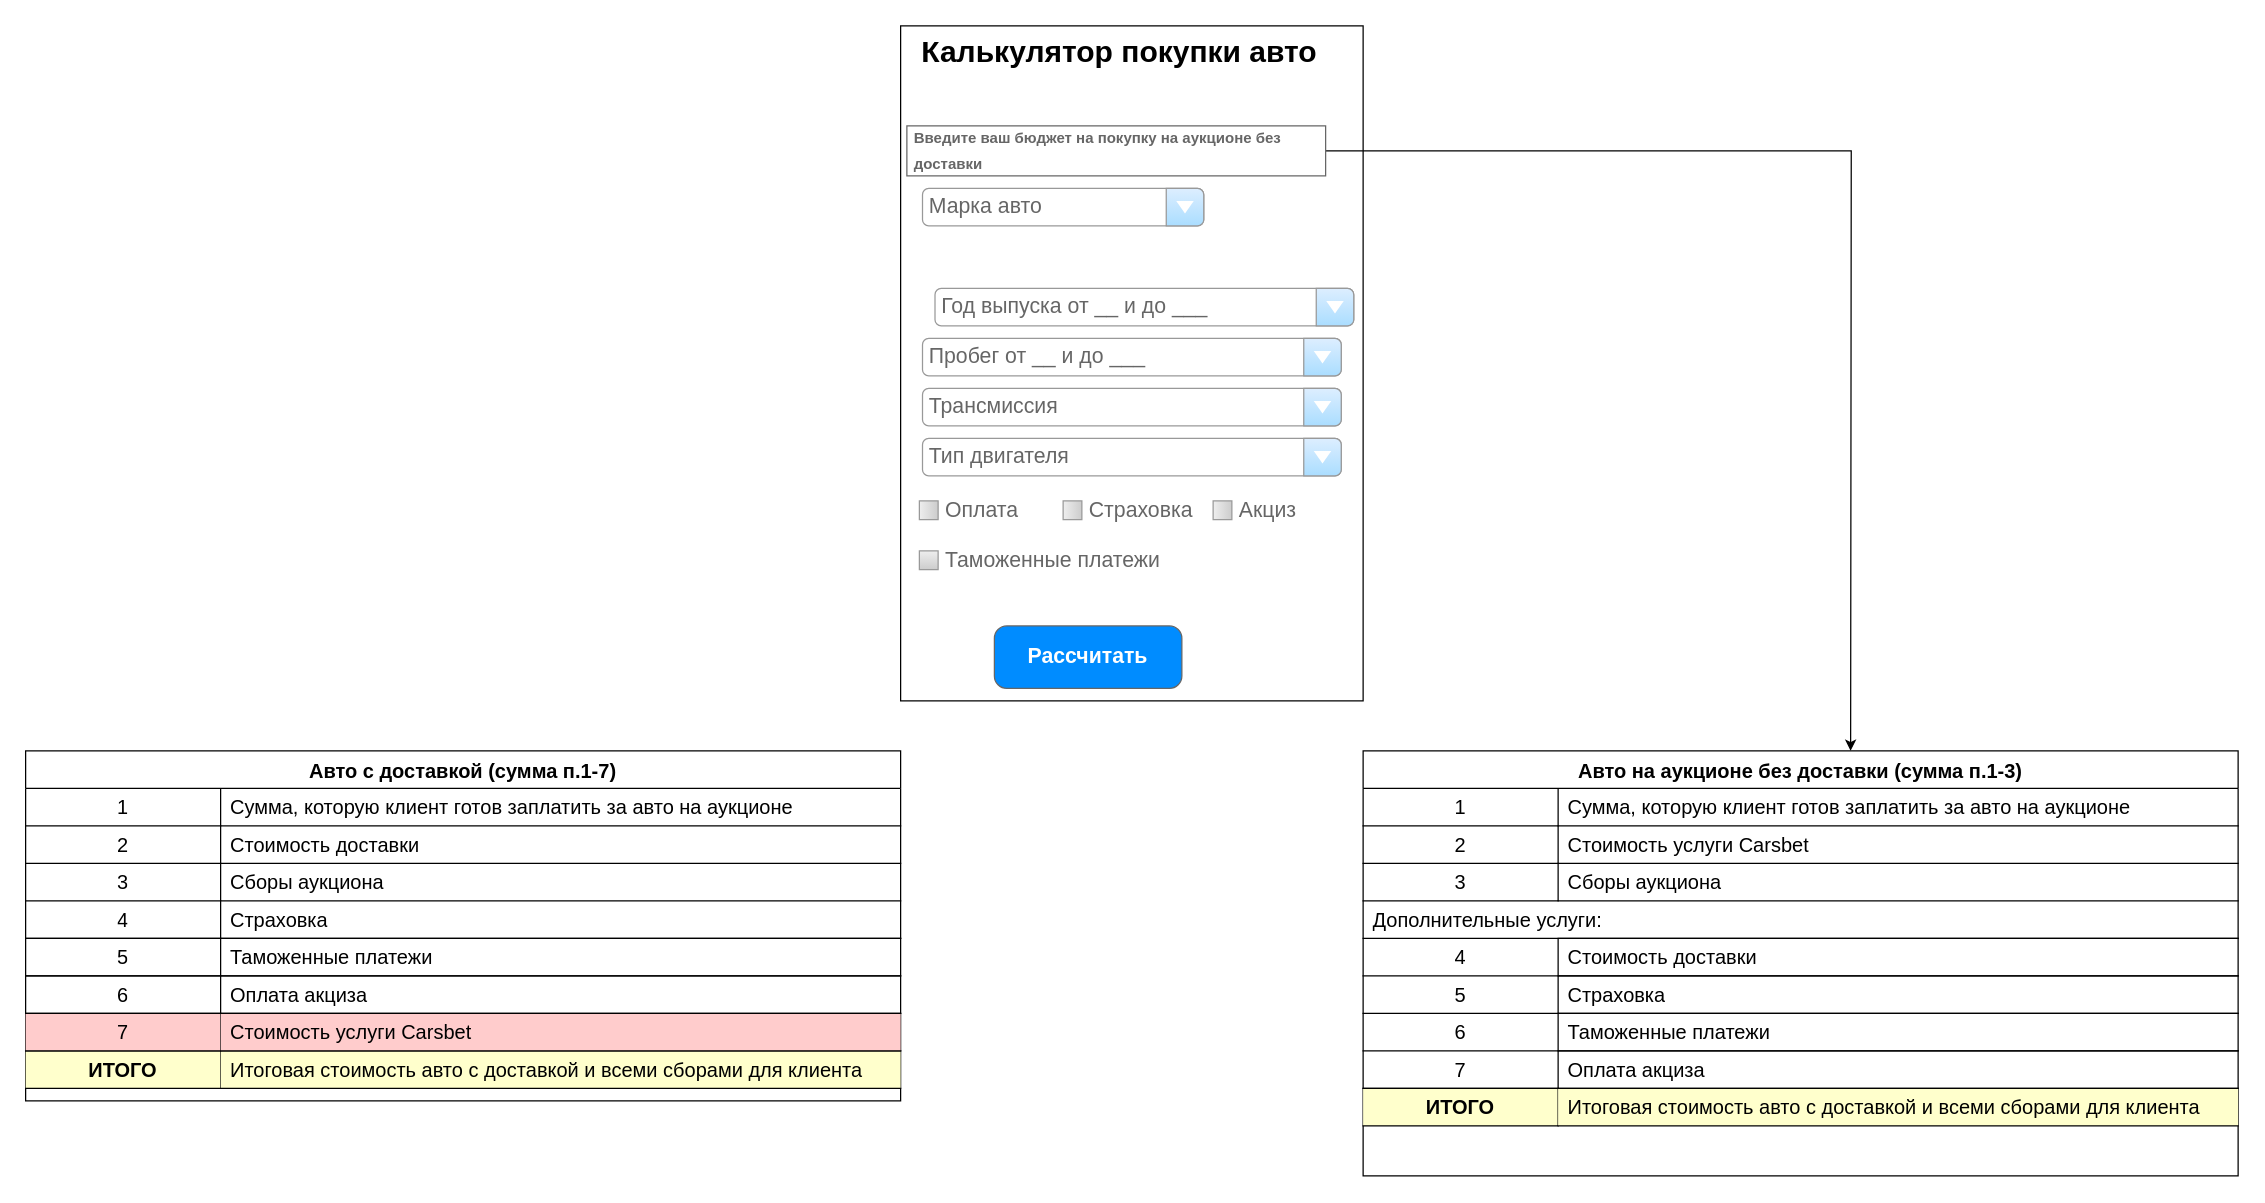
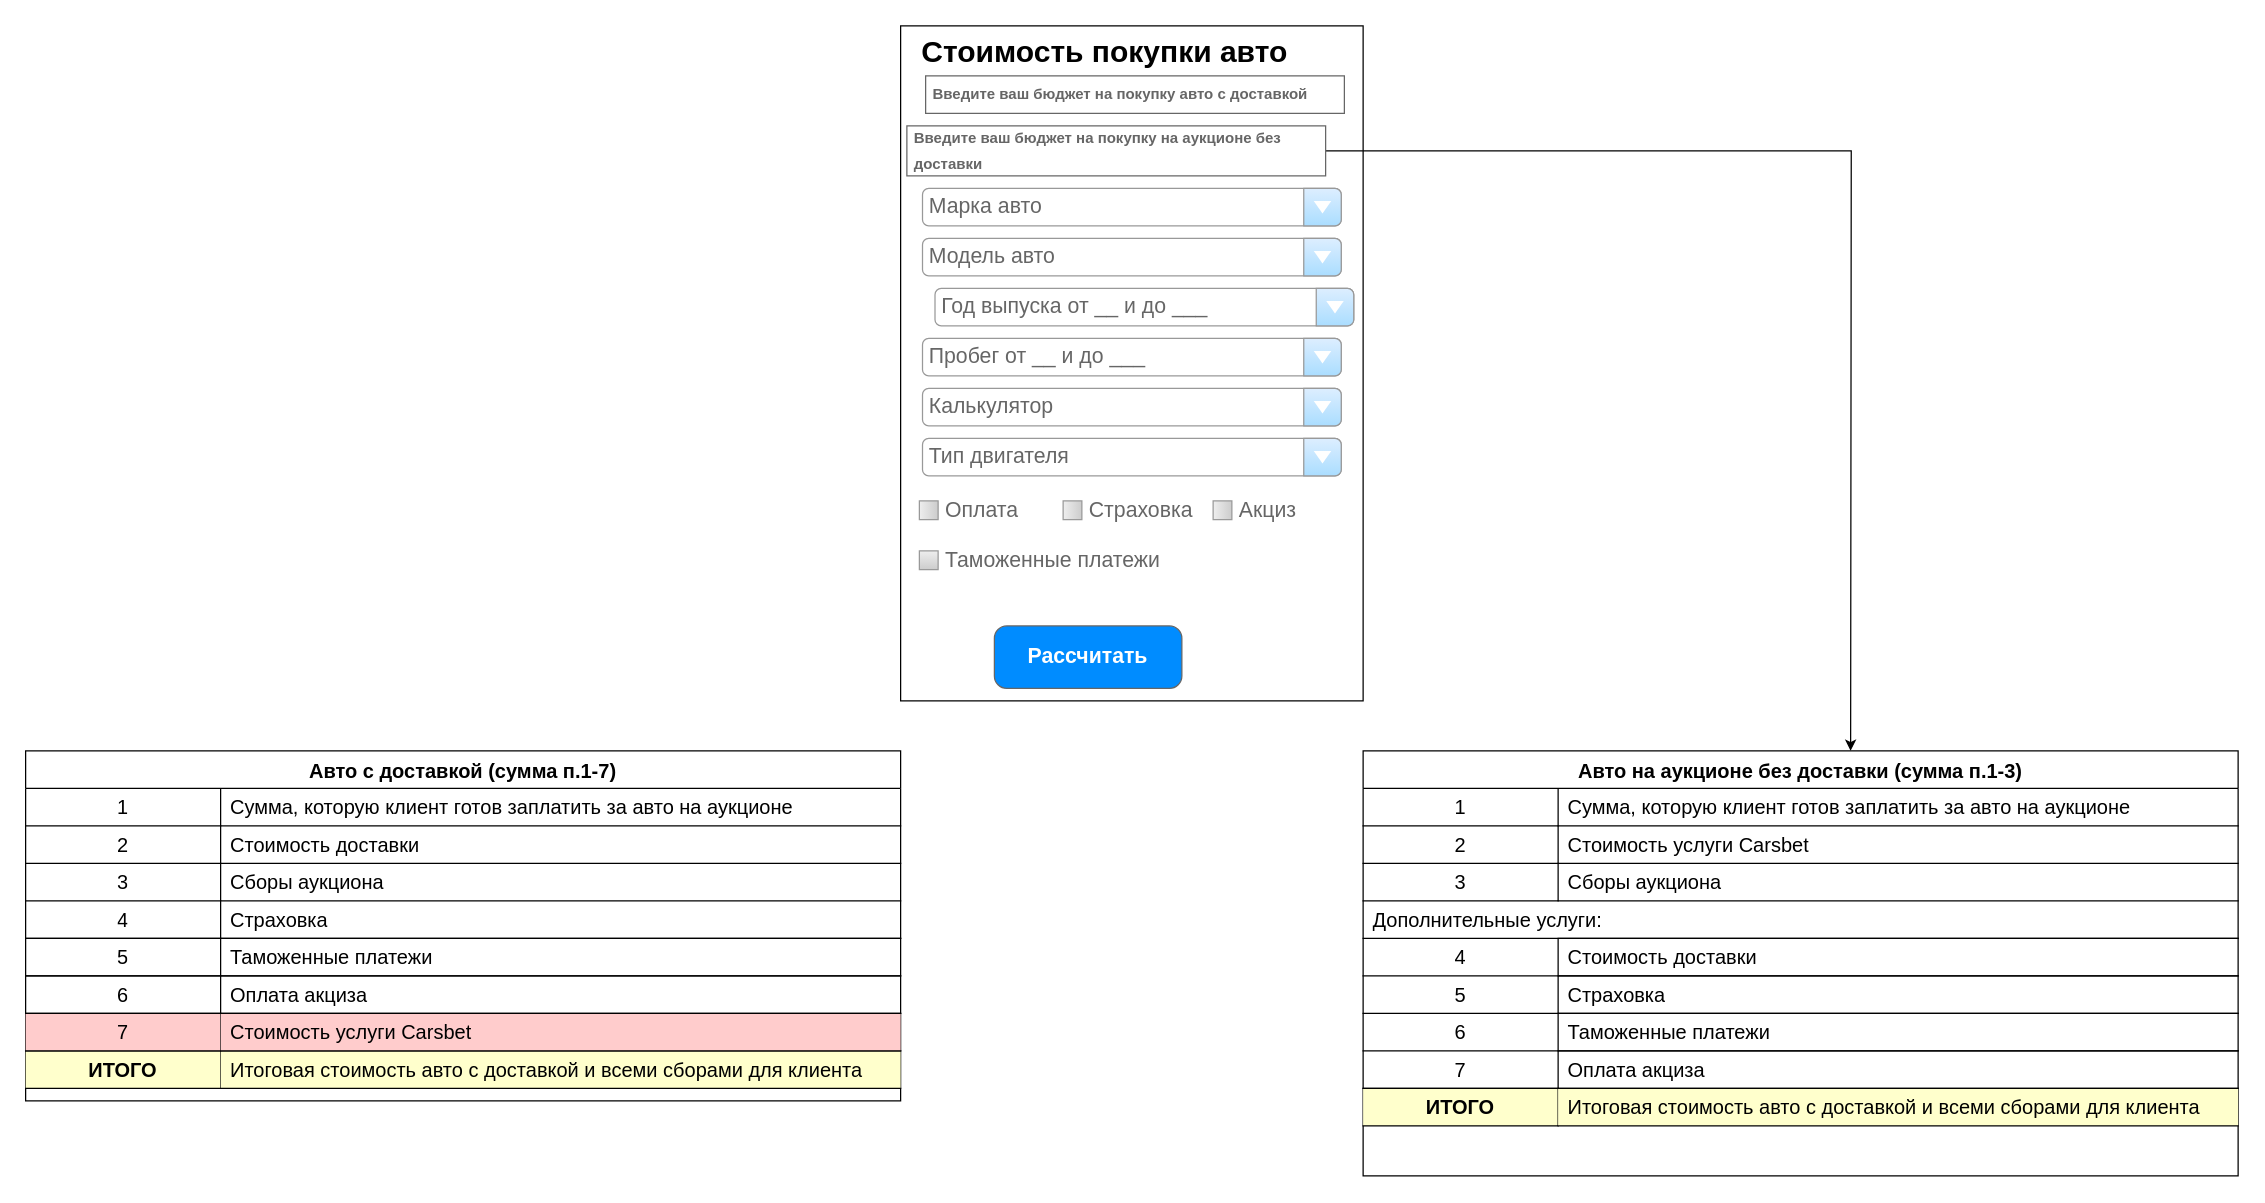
- <mxCell id="3" value="&lt;h1 style=&quot;margin-top: 0px;&quot;&gt;Калькулятор покупки авто&lt;/h1&gt;" style="text;html=1;whiteSpace=wrap;overflow=hidden;rounded=0;" vertex="1" parent="1"><mxGeometry x="735" y="20" width="340" height="40" as="geometry" /></mxCell>
+ <mxCell id="3" value="&lt;h1 style=&quot;margin-top: 0px;&quot;&gt;Стоимость покупки авто&lt;/h1&gt;" style="text;html=1;whiteSpace=wrap;overflow=hidden;rounded=0;" vertex="1" parent="1"><mxGeometry x="735" y="20" width="340" height="40" as="geometry" /></mxCell>
+ <mxCell id="4" value="&lt;font style=&quot;font-size: 12px;&quot;&gt;Введите ваш бюджет на покупку авто с доставкой&lt;/font&gt;" style="strokeWidth=1;shadow=0;dashed=0;align=center;html=1;shape=mxgraph.mockup.text.textBox;fontColor=#666666;align=left;fontSize=17;spacingLeft=4;spacingTop=-3;whiteSpace=wrap;strokeColor=#666666;mainText=;fontStyle=1" vertex="1" parent="1"><mxGeometry x="740" y="60" width="335" height="30" as="geometry" /></mxCell>
- <mxCell id="7" value="Марка авто" style="strokeWidth=1;shadow=0;dashed=0;align=center;html=1;shape=mxgraph.mockup.forms.comboBox;strokeColor=#999999;fillColor=#ddeeff;align=left;fillColor2=#aaddff;mainText=;fontColor=#666666;fontSize=17;spacingLeft=3;" vertex="1" parent="1"><mxGeometry x="737.5" y="150" width="225" height="30" as="geometry" /></mxCell>
+ <mxCell id="7" value="Марка авто" style="strokeWidth=1;shadow=0;dashed=0;align=center;html=1;shape=mxgraph.mockup.forms.comboBox;strokeColor=#999999;fillColor=#ddeeff;align=left;fillColor2=#aaddff;mainText=;fontColor=#666666;fontSize=17;spacingLeft=3;" vertex="1" parent="1"><mxGeometry x="737.5" y="150" width="335" height="30" as="geometry" /></mxCell>
+ <mxCell id="8" value="Модель авто" style="strokeWidth=1;shadow=0;dashed=0;align=center;html=1;shape=mxgraph.mockup.forms.comboBox;strokeColor=#999999;fillColor=#ddeeff;align=left;fillColor2=#aaddff;mainText=;fontColor=#666666;fontSize=17;spacingLeft=3;" vertex="1" parent="1"><mxGeometry x="737.5" y="190" width="335" height="30" as="geometry" /></mxCell>
- <mxCell id="11" value="Трансмиссия" style="strokeWidth=1;shadow=0;dashed=0;align=center;html=1;shape=mxgraph.mockup.forms.comboBox;strokeColor=#999999;fillColor=#ddeeff;align=left;fillColor2=#aaddff;mainText=;fontColor=#666666;fontSize=17;spacingLeft=3;" vertex="1" parent="1"><mxGeometry x="737.5" y="310" width="335" height="30" as="geometry" /></mxCell>
+ <mxCell id="11" value="Калькулятор" style="strokeWidth=1;shadow=0;dashed=0;align=center;html=1;shape=mxgraph.mockup.forms.comboBox;strokeColor=#999999;fillColor=#ddeeff;align=left;fillColor2=#aaddff;mainText=;fontColor=#666666;fontSize=17;spacingLeft=3;" vertex="1" parent="1"><mxGeometry x="737.5" y="310" width="335" height="30" as="geometry" /></mxCell>
